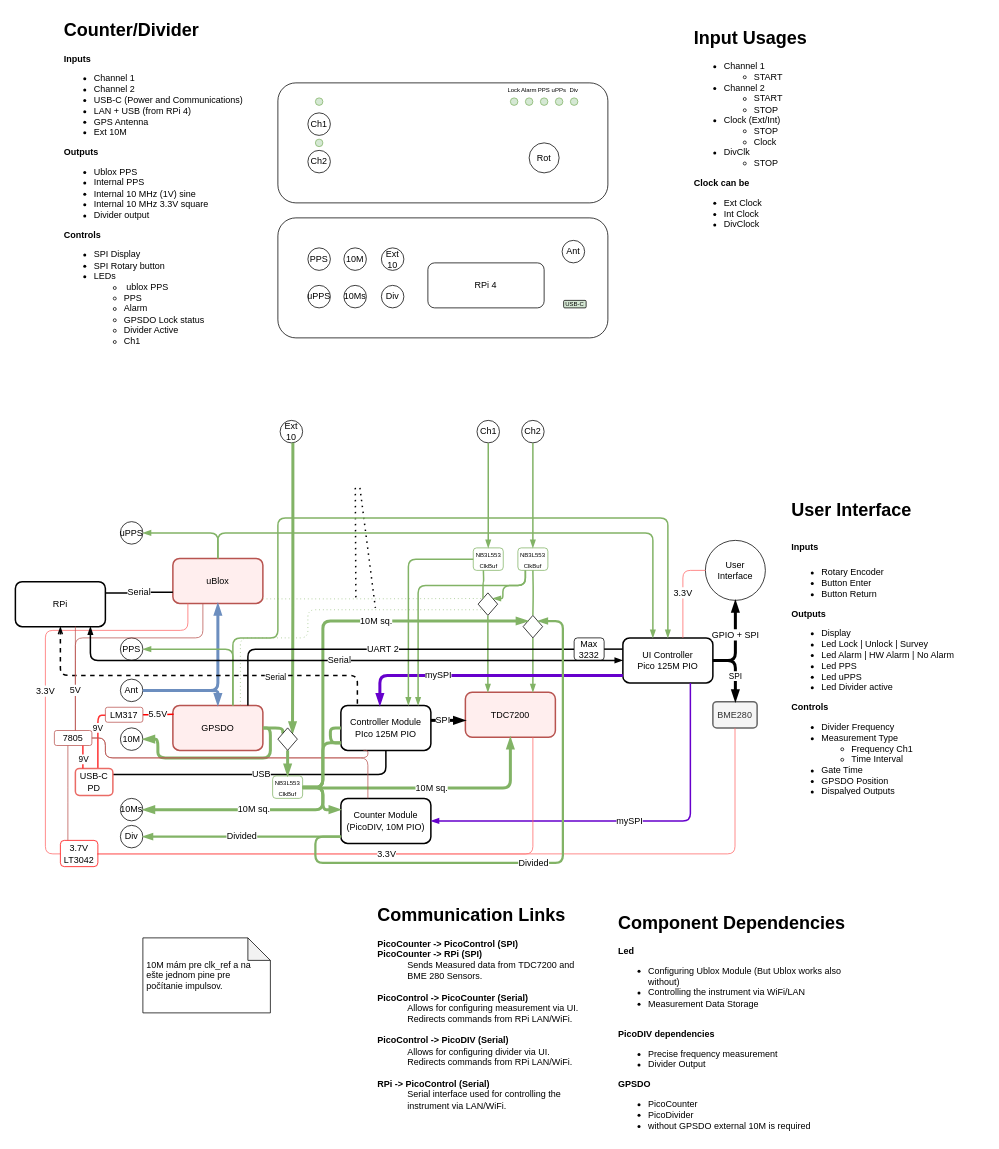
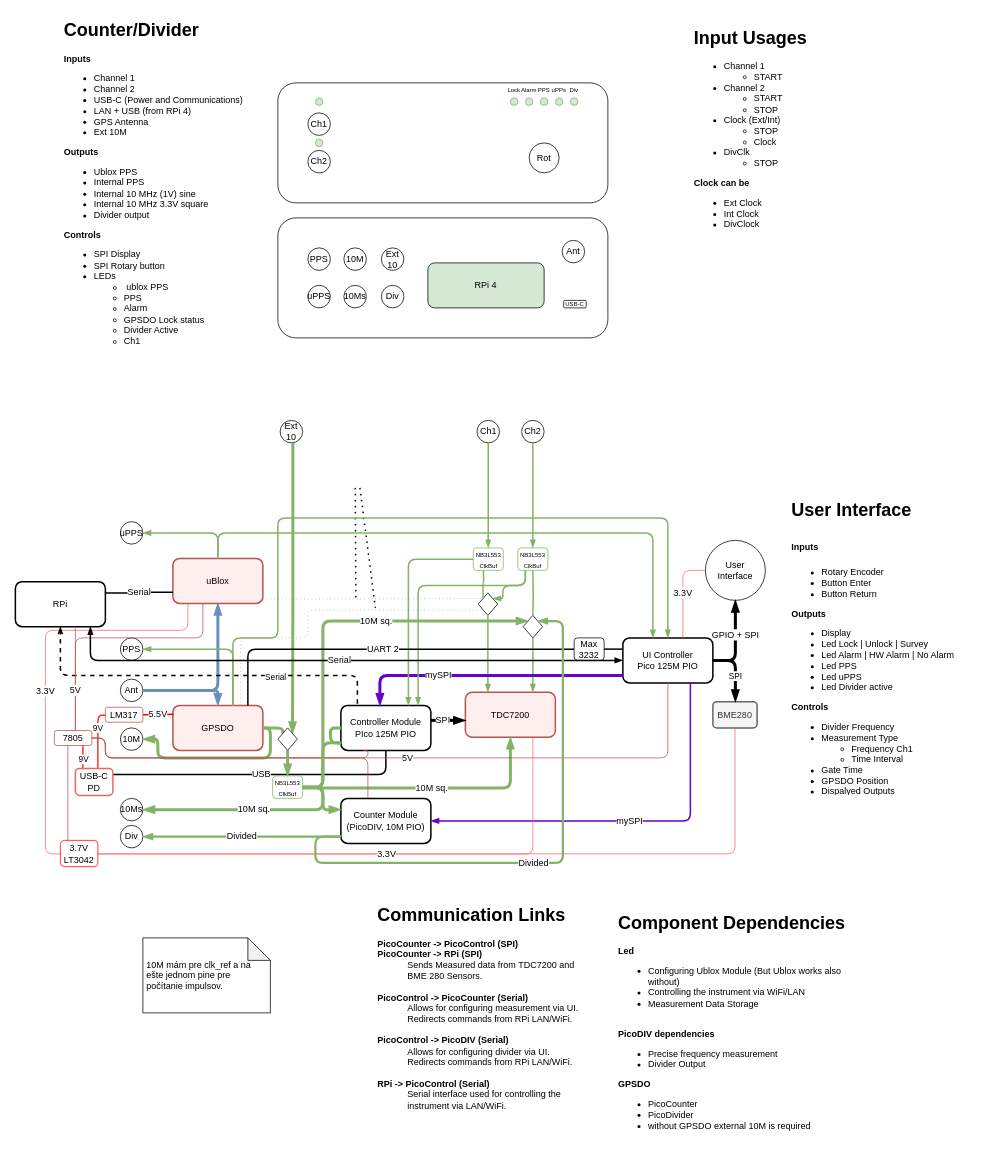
- <mxCell id="26" value="RPi 4" style="rounded=1;whiteSpace=wrap;html=1;fontSize=12;" parent="1" vertex="1"><mxGeometry x="570" y="350" width="155" height="60" as="geometry" /></mxCell>
+ <mxCell id="26" value="RPi 4" style="rounded=1;whiteSpace=wrap;html=1;fontSize=12;fillColor=#d5e8d4;" parent="1" vertex="1"><mxGeometry x="570" y="350" width="155" height="60" as="geometry" /></mxCell>
- <mxCell id="25" value="USB-C" style="rounded=1;whiteSpace=wrap;html=1;fontSize=8;fillColor=#d5e8d4;" parent="1" vertex="1"><mxGeometry x="751" y="400" width="30" height="10" as="geometry" /></mxCell>
+ <mxCell id="25" value="USB-C" style="rounded=1;whiteSpace=wrap;html=1;fontSize=8;" parent="1" vertex="1"><mxGeometry x="751" y="400" width="30" height="10" as="geometry" /></mxCell>
+ <mxCell id="74" value="5V" style="endArrow=none;html=1;fontSize=12;strokeWidth=1;fillColor=#f8cecc;strokeColor=#b85450;edgeStyle=orthogonalEdgeStyle;" parent="1" source="118" target="35" edge="1"><mxGeometry width="50" height="50" relative="1" as="geometry"><mxPoint x="97" y="1000" as="sourcePoint" /><mxPoint x="500" y="1074" as="targetPoint" /><Array as="points"><mxPoint x="140" y="984" /><mxPoint x="140" y="1010" /><mxPoint x="890" y="1010" /></Array></mxGeometry></mxCell>
